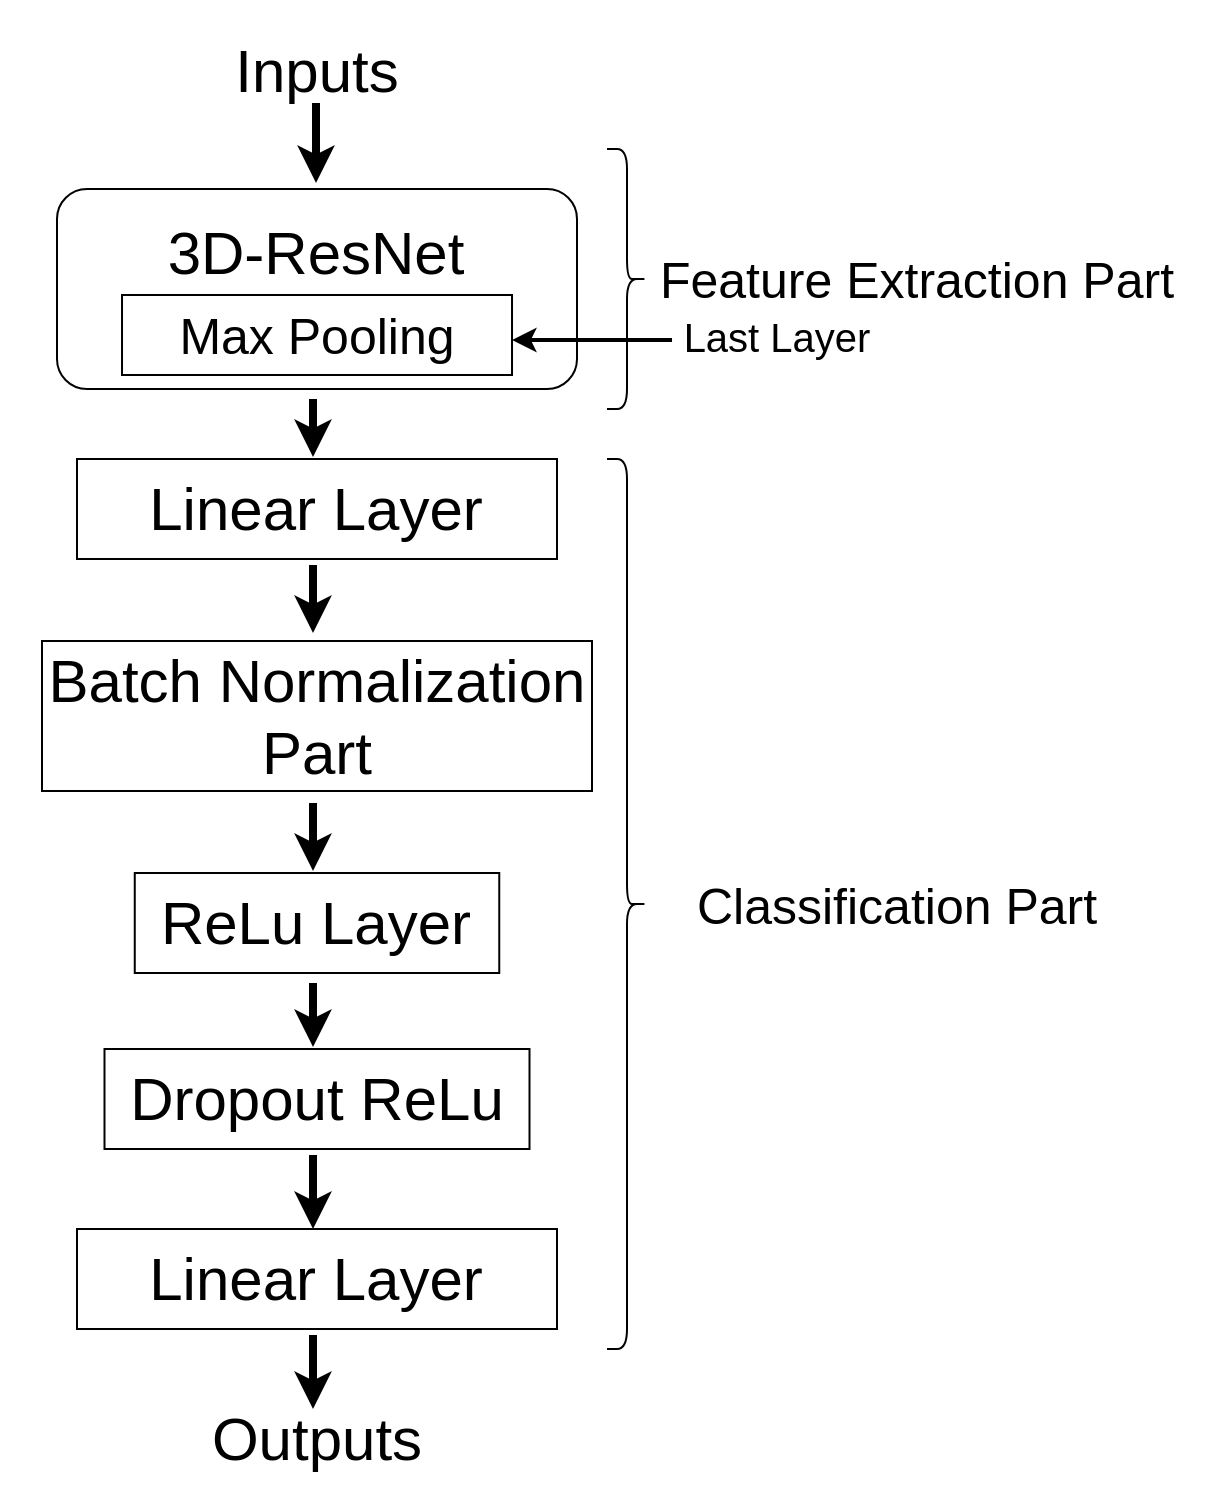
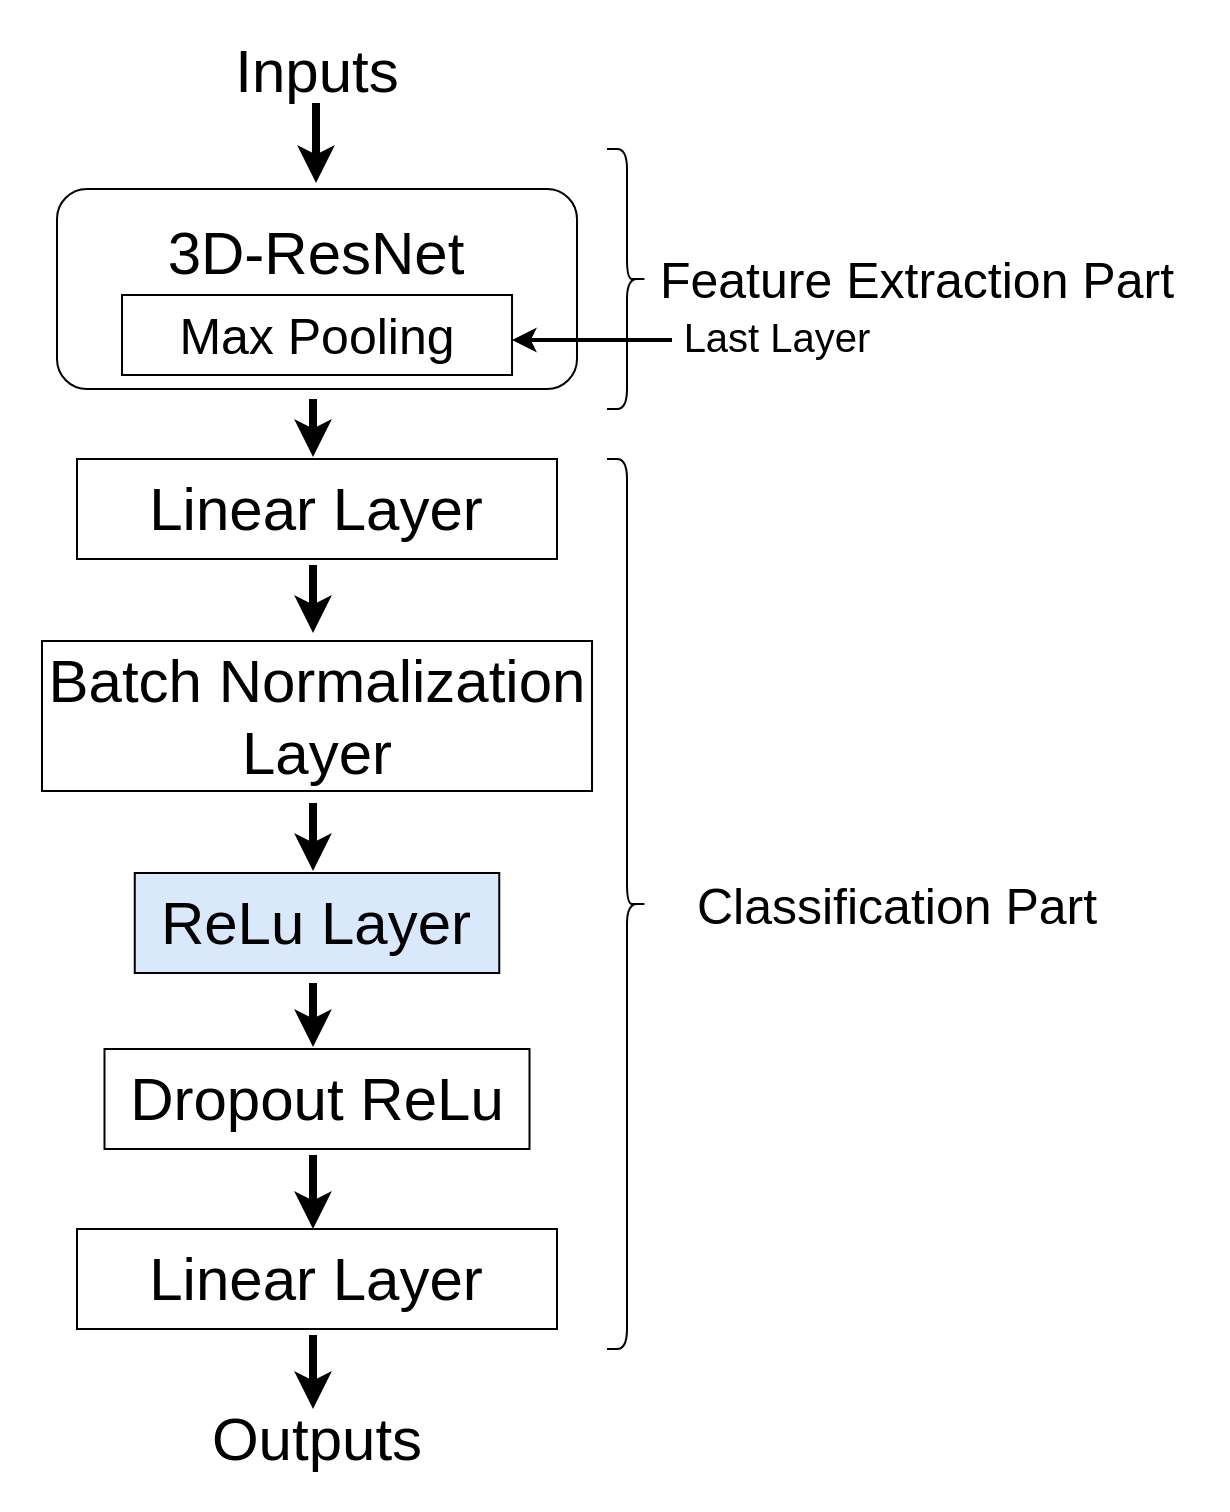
- <mxCell id="14" value="&lt;span style=&quot;font-size: 30px&quot;&gt;Batch Normalization Part&lt;/span&gt;" style="rounded=0;whiteSpace=wrap;html=1;" vertex="1" parent="1"><mxGeometry x="20.5" y="320" width="275" height="75" as="geometry" /></mxCell>
+ <mxCell id="14" value="&lt;span style=&quot;font-size: 30px&quot;&gt;Batch Normalization Layer&lt;/span&gt;" style="rounded=0;whiteSpace=wrap;html=1;" vertex="1" parent="1"><mxGeometry x="20.5" y="320" width="275" height="75" as="geometry" /></mxCell>
- <mxCell id="17" value="&lt;span style=&quot;font-size: 30px&quot;&gt;ReLu Layer&lt;/span&gt;" style="rounded=0;whiteSpace=wrap;html=1;" vertex="1" parent="1"><mxGeometry x="66.88" y="436" width="182.25" height="50" as="geometry" /></mxCell>
+ <mxCell id="17" value="&lt;span style=&quot;font-size: 30px&quot;&gt;ReLu Layer&lt;/span&gt;" style="rounded=0;whiteSpace=wrap;html=1;fillColor=#dae8fc;" vertex="1" parent="1"><mxGeometry x="66.88" y="436" width="182.25" height="50" as="geometry" /></mxCell>
